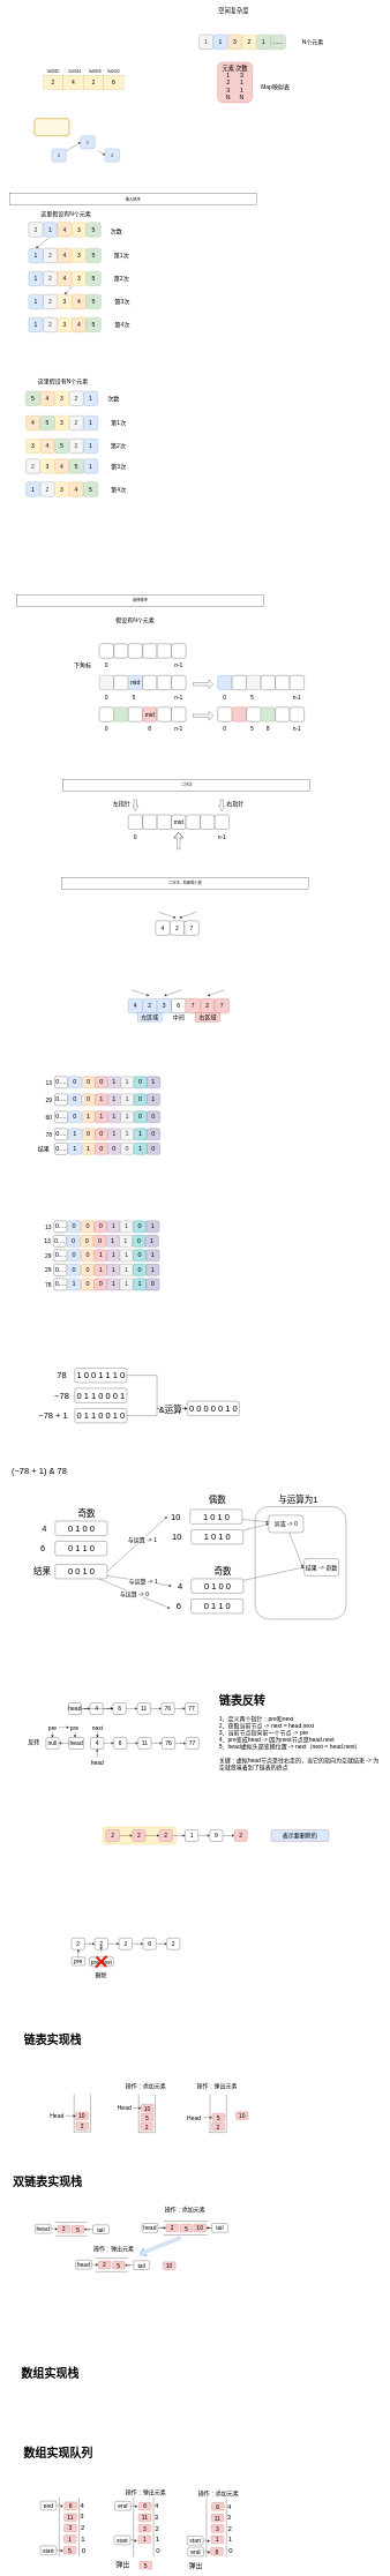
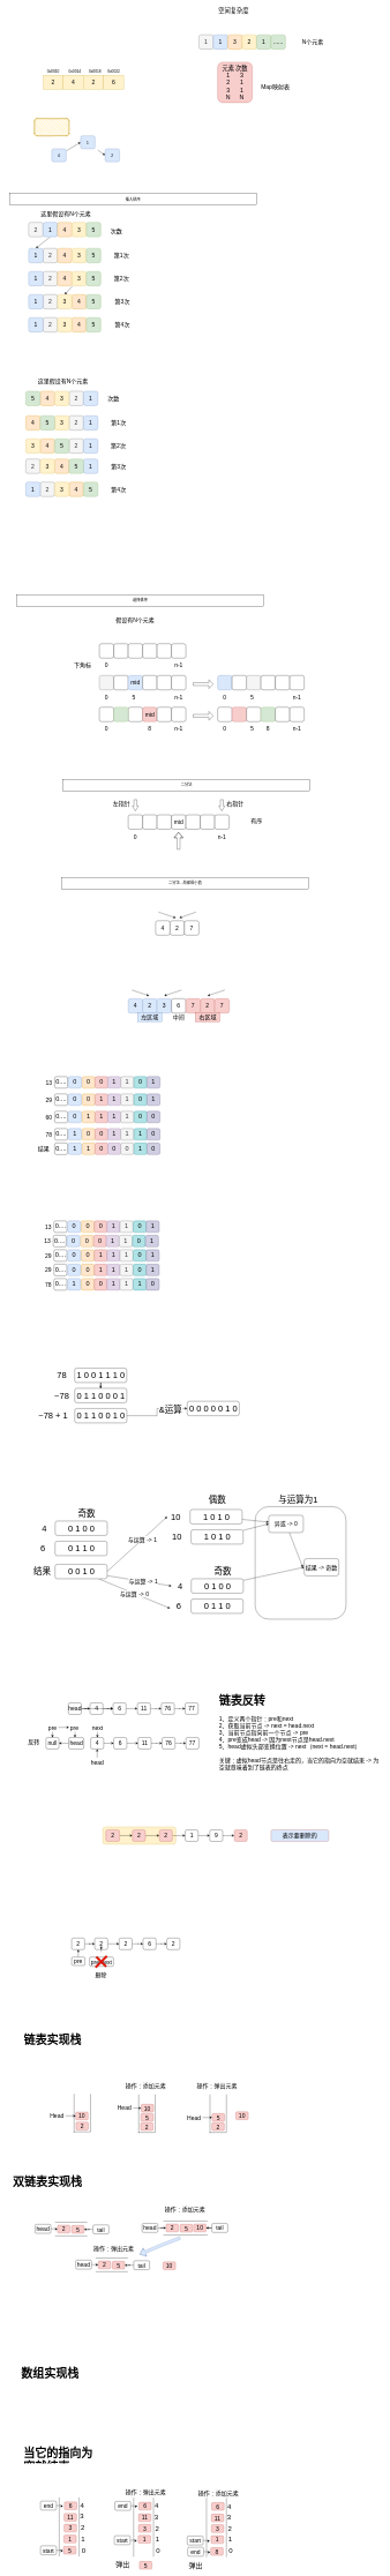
+ <mxCell id="154" value="有序" style="text;html=1;strokeColor=none;fillColor=none;align=center;verticalAlign=middle;whiteSpace=wrap;rounded=0;fontSize=20;" parent="1" vertex="1"><mxGeometry x="845" y="2830" width="85" height="30" as="geometry" /></mxCell>
- <mxCell id="268" style="edgeStyle=orthogonalEdgeStyle;rounded=0;orthogonalLoop=1;jettySize=auto;html=1;entryX=0;entryY=0.5;entryDx=0;entryDy=0;fontSize=30;" parent="1" source="269" target="278" edge="1"><mxGeometry relative="1" as="geometry" /></mxCell>
+ <mxCell id="268" style="edgeStyle=orthogonalEdgeStyle;rounded=0;orthogonalLoop=1;jettySize=auto;html=1;fontSize=30;" parent="1" source="269" target="271" edge="1"><mxGeometry relative="1" as="geometry" /></mxCell>
- <mxCell id="277" value="(~78 + 1) &amp;amp; 78" style="text;html=1;strokeColor=none;fillColor=none;align=center;verticalAlign=middle;whiteSpace=wrap;rounded=0;fontSize=30;" parent="1" vertex="1"><mxGeometry x="20.5" y="5072.75" width="227.5" height="44.5" as="geometry" /></mxCell>
- <mxCell id="427" value="&lt;h1&gt;数组实现队列&lt;/h1&gt;" style="text;html=1;strokeColor=none;fillColor=none;spacing=5;spacingTop=-20;whiteSpace=wrap;overflow=hidden;rounded=0;fontSize=20;" vertex="1" parent="1"><mxGeometry x="75" y="8459" width="268" height="77" as="geometry" /></mxCell>
+ <mxCell id="427" value="&lt;h1&gt;当它的指向为空就结束&lt;/h1&gt;" style="text;html=1;strokeColor=none;fillColor=none;spacing=5;spacingTop=-20;whiteSpace=wrap;overflow=hidden;rounded=0;fontSize=20;" vertex="1" parent="1"><mxGeometry x="75" y="8459" width="268" height="77" as="geometry" /></mxCell>
